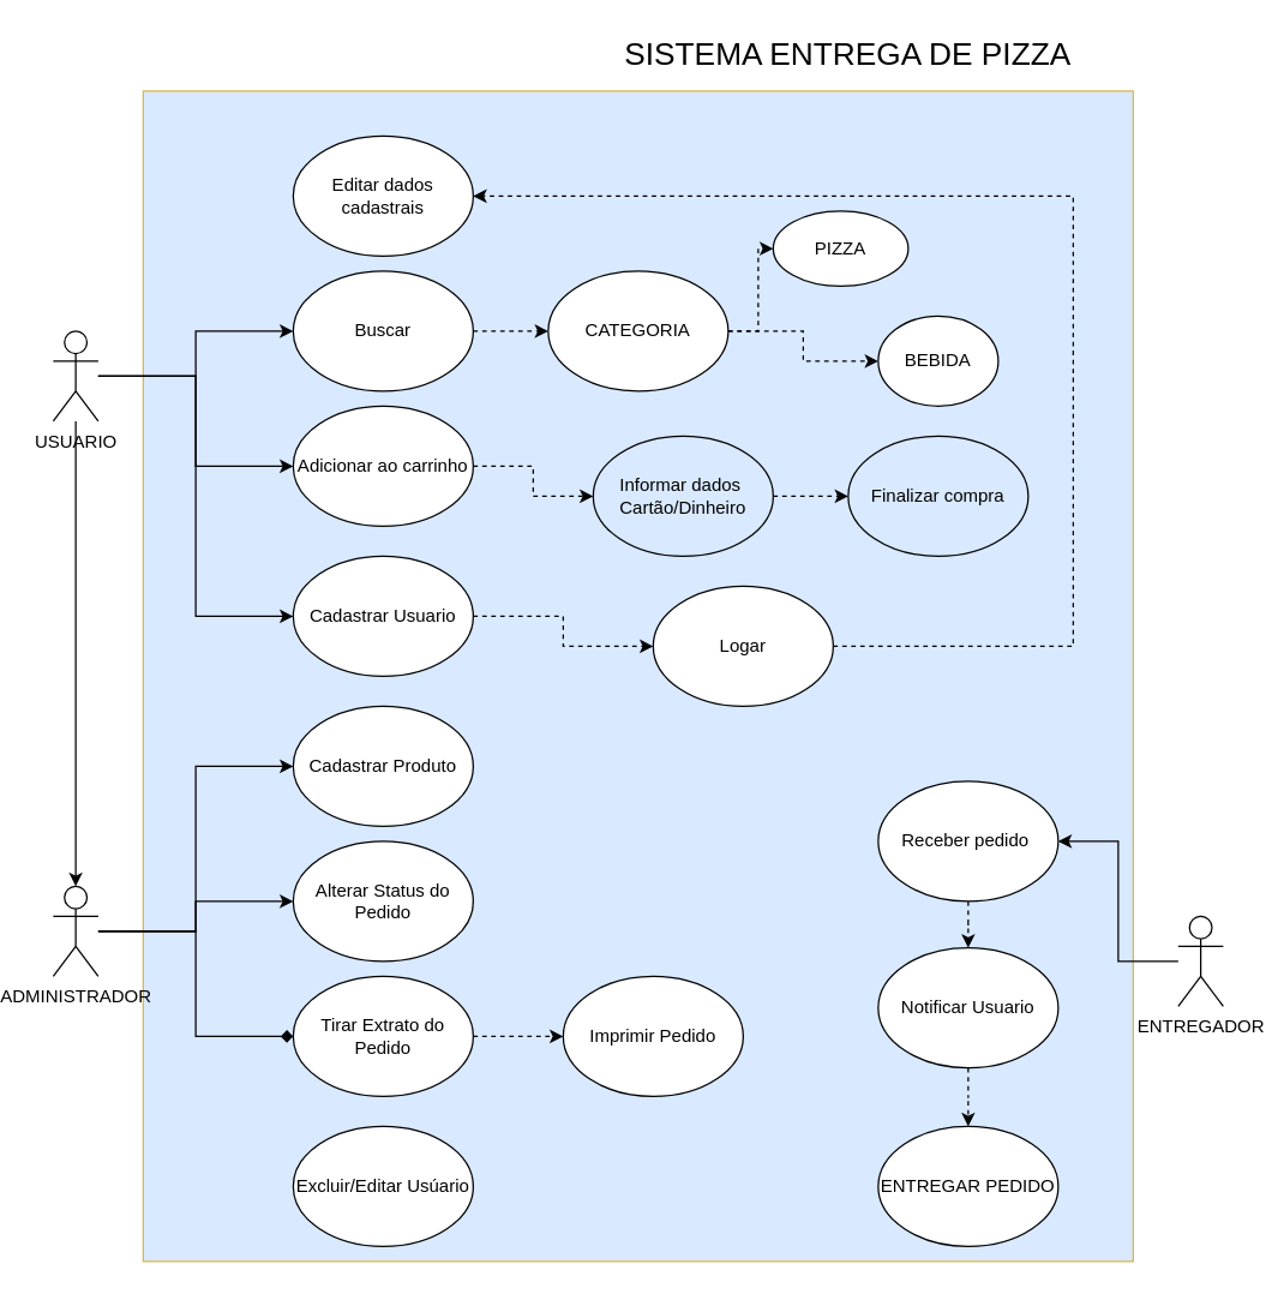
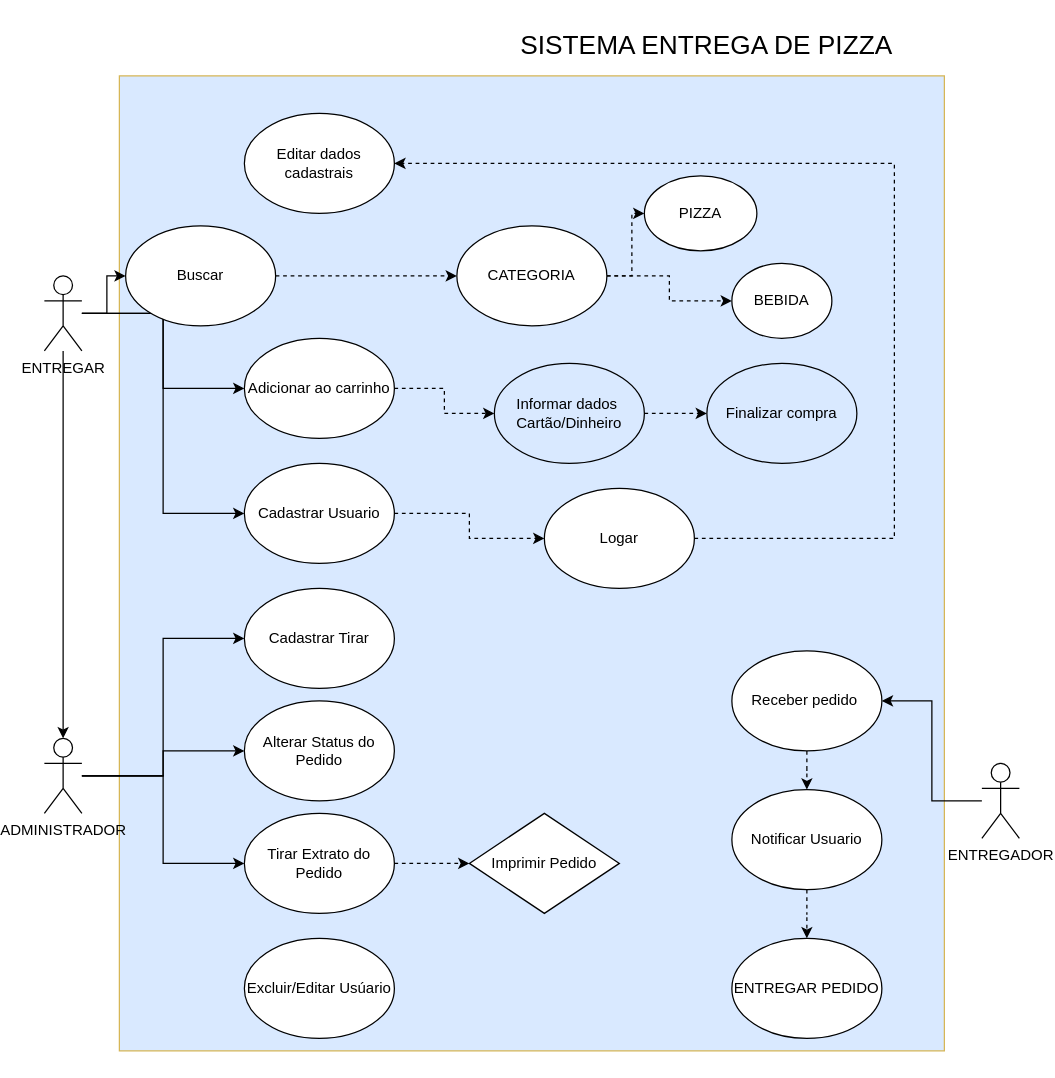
- <mxCell id="34" value="PIZZA" style="ellipse;whiteSpace=wrap;html=1;" vertex="1" parent="1"><mxGeometry x="500" y="140" width="90" height="50" as="geometry" /></mxCell>
+ <mxCell id="34" value="PIZZA" style="ellipse;whiteSpace=wrap;html=1;" vertex="1" parent="1"><mxGeometry x="500" y="140" width="90" height="60" as="geometry" /></mxCell>
- <mxCell id="14" value="Buscar" style="ellipse;whiteSpace=wrap;html=1;" vertex="1" parent="1"><mxGeometry x="180" y="180" width="120" height="80" as="geometry" /></mxCell>
+ <mxCell id="14" value="Buscar" style="ellipse;whiteSpace=wrap;html=1;" vertex="1" parent="1"><mxGeometry x="85" y="180" width="120" height="80" as="geometry" /></mxCell>
- <mxCell id="7" value="USUARIO" style="shape=umlActor;verticalLabelPosition=bottom;verticalAlign=top;html=1;outlineConnect=0;" vertex="1" parent="1"><mxGeometry x="20" y="220" width="30" height="60" as="geometry" /></mxCell>
+ <mxCell id="7" value="ENTREGAR" style="shape=umlActor;verticalLabelPosition=bottom;verticalAlign=top;html=1;outlineConnect=0;" vertex="1" parent="1"><mxGeometry x="20" y="220" width="30" height="60" as="geometry" /></mxCell>
- <mxCell id="19" value="Cadastrar Produto" style="ellipse;whiteSpace=wrap;html=1;" vertex="1" parent="1"><mxGeometry x="180" y="470" width="120" height="80" as="geometry" /></mxCell>
+ <mxCell id="19" value="Cadastrar Tirar" style="ellipse;whiteSpace=wrap;html=1;" vertex="1" parent="1"><mxGeometry x="180" y="470" width="120" height="80" as="geometry" /></mxCell>
- <mxCell id="8" style="edgeStyle=orthogonalEdgeStyle;rounded=0;orthogonalLoop=1;jettySize=auto;html=1;endArrow=diamond;" edge="1" parent="1" source="11" target="24"><mxGeometry relative="1" as="geometry" /></mxCell>
+ <mxCell id="8" style="edgeStyle=orthogonalEdgeStyle;rounded=0;orthogonalLoop=1;jettySize=auto;html=1;" edge="1" parent="1" source="11" target="24"><mxGeometry relative="1" as="geometry" /></mxCell>
- <mxCell id="22" value="Imprimir Pedido" style="ellipse;whiteSpace=wrap;html=1;" vertex="1" parent="1"><mxGeometry x="360" y="650" width="120" height="80" as="geometry" /></mxCell>
+ <mxCell id="22" value="Imprimir Pedido" style="rhombus;whiteSpace=wrap;html=1;" vertex="1" parent="1"><mxGeometry x="360" y="650" width="120" height="80" as="geometry" /></mxCell>
